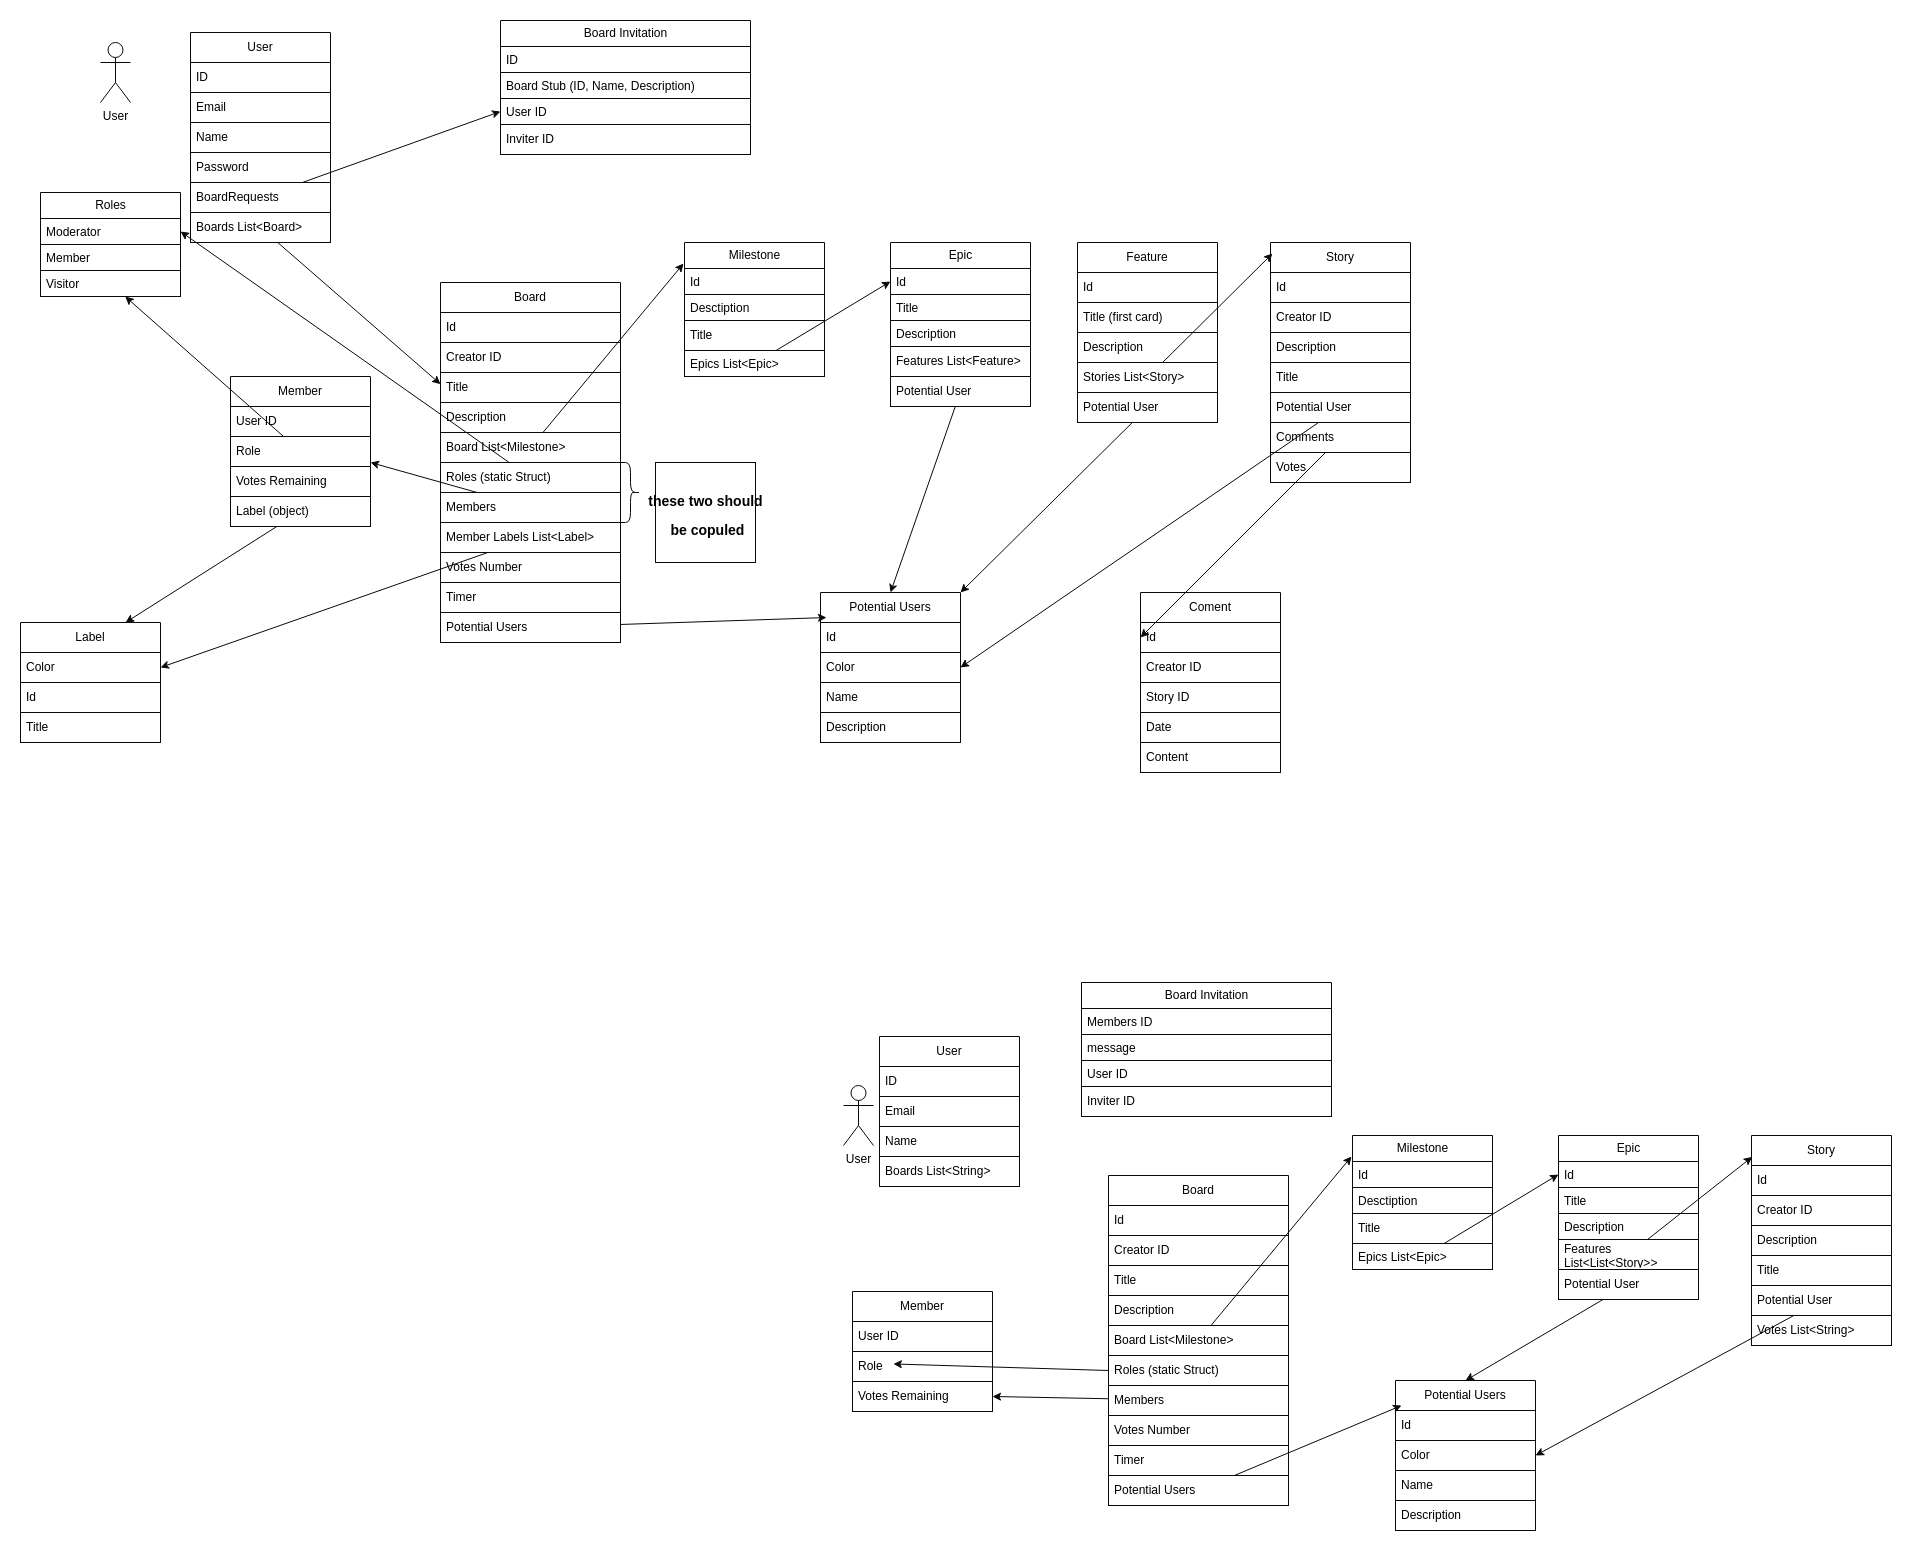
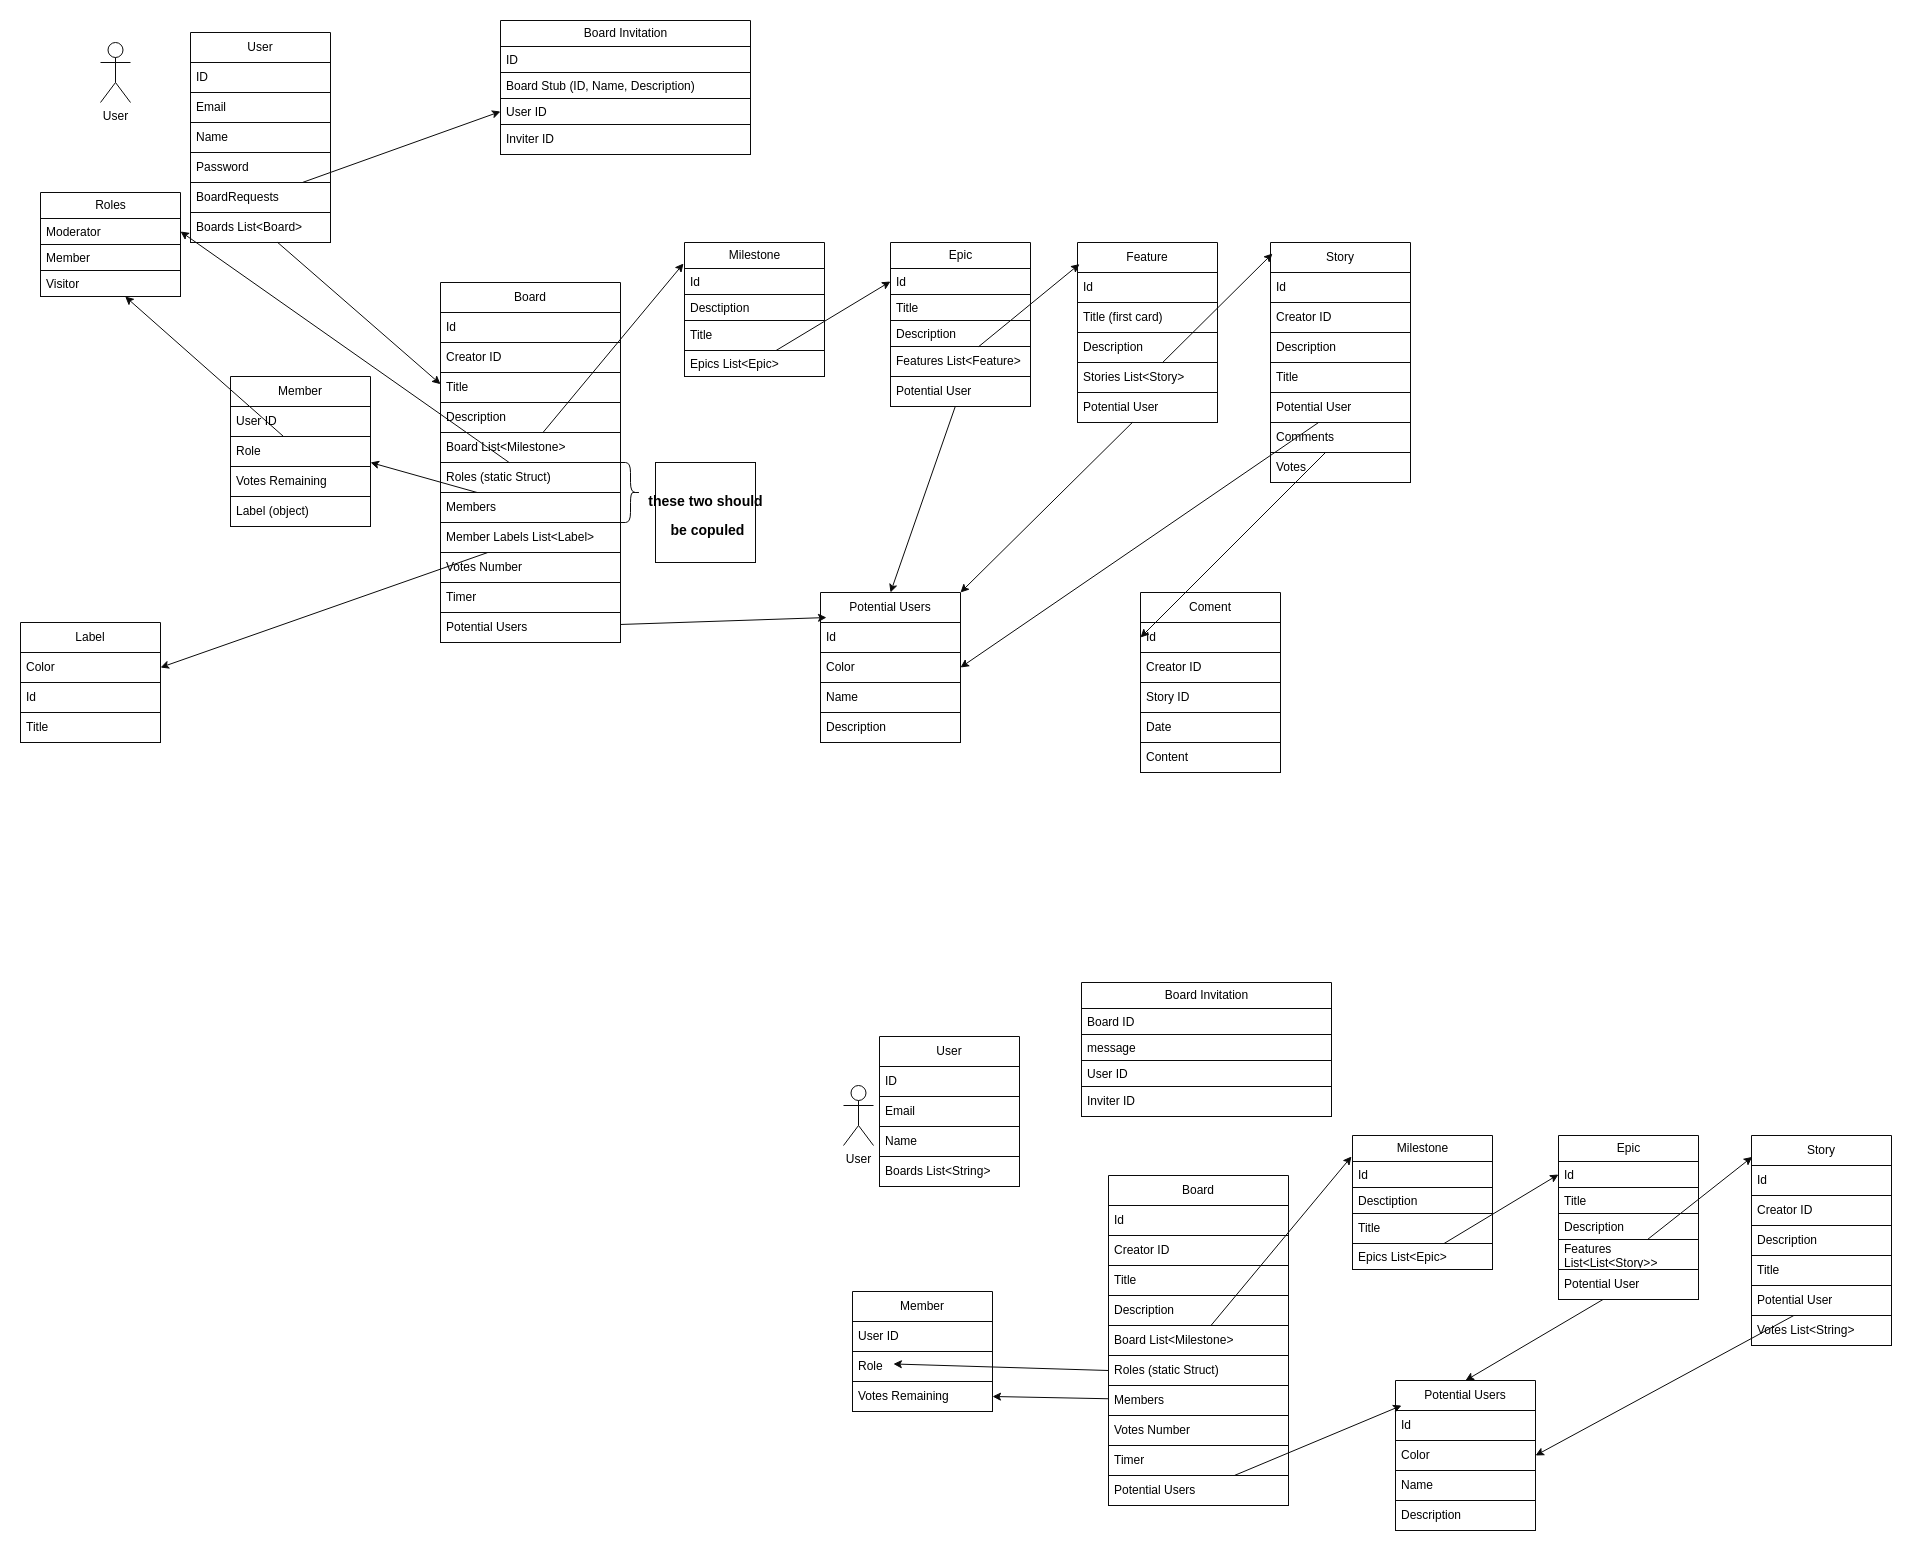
+ <mxCell id="41" style="edgeStyle=none;html=1;entryX=0.014;entryY=0.12;entryDx=0;entryDy=0;entryPerimeter=0;strokeColor=#0A0A0A;fontColor=#000000;" parent="1" source="24" target="34" edge="1"><mxGeometry relative="1" as="geometry" /></mxCell>
- <mxCell id="65" style="edgeStyle=none;html=1;entryX=0.75;entryY=0;entryDx=0;entryDy=0;strokeColor=#0A0A0A;fontColor=#000000;" parent="1" source="63" target="48" edge="1"><mxGeometry relative="1" as="geometry" /></mxCell>
- <mxCell id="144" value="Members ID" style="text;strokeColor=#0A0A0A;fillColor=none;align=left;verticalAlign=top;spacingLeft=4;spacingRight=4;overflow=hidden;rotatable=0;points=[[0,0.5],[1,0.5]];portConstraint=eastwest;whiteSpace=wrap;html=1;fontColor=#000000;" vertex="1" parent="143"><mxGeometry y="26" width="250" height="26" as="geometry" /></mxCell>
+ <mxCell id="144" value="Board ID" style="text;strokeColor=#0A0A0A;fillColor=none;align=left;verticalAlign=top;spacingLeft=4;spacingRight=4;overflow=hidden;rotatable=0;points=[[0,0.5],[1,0.5]];portConstraint=eastwest;whiteSpace=wrap;html=1;fontColor=#000000;" vertex="1" parent="143"><mxGeometry y="26" width="250" height="26" as="geometry" /></mxCell>
